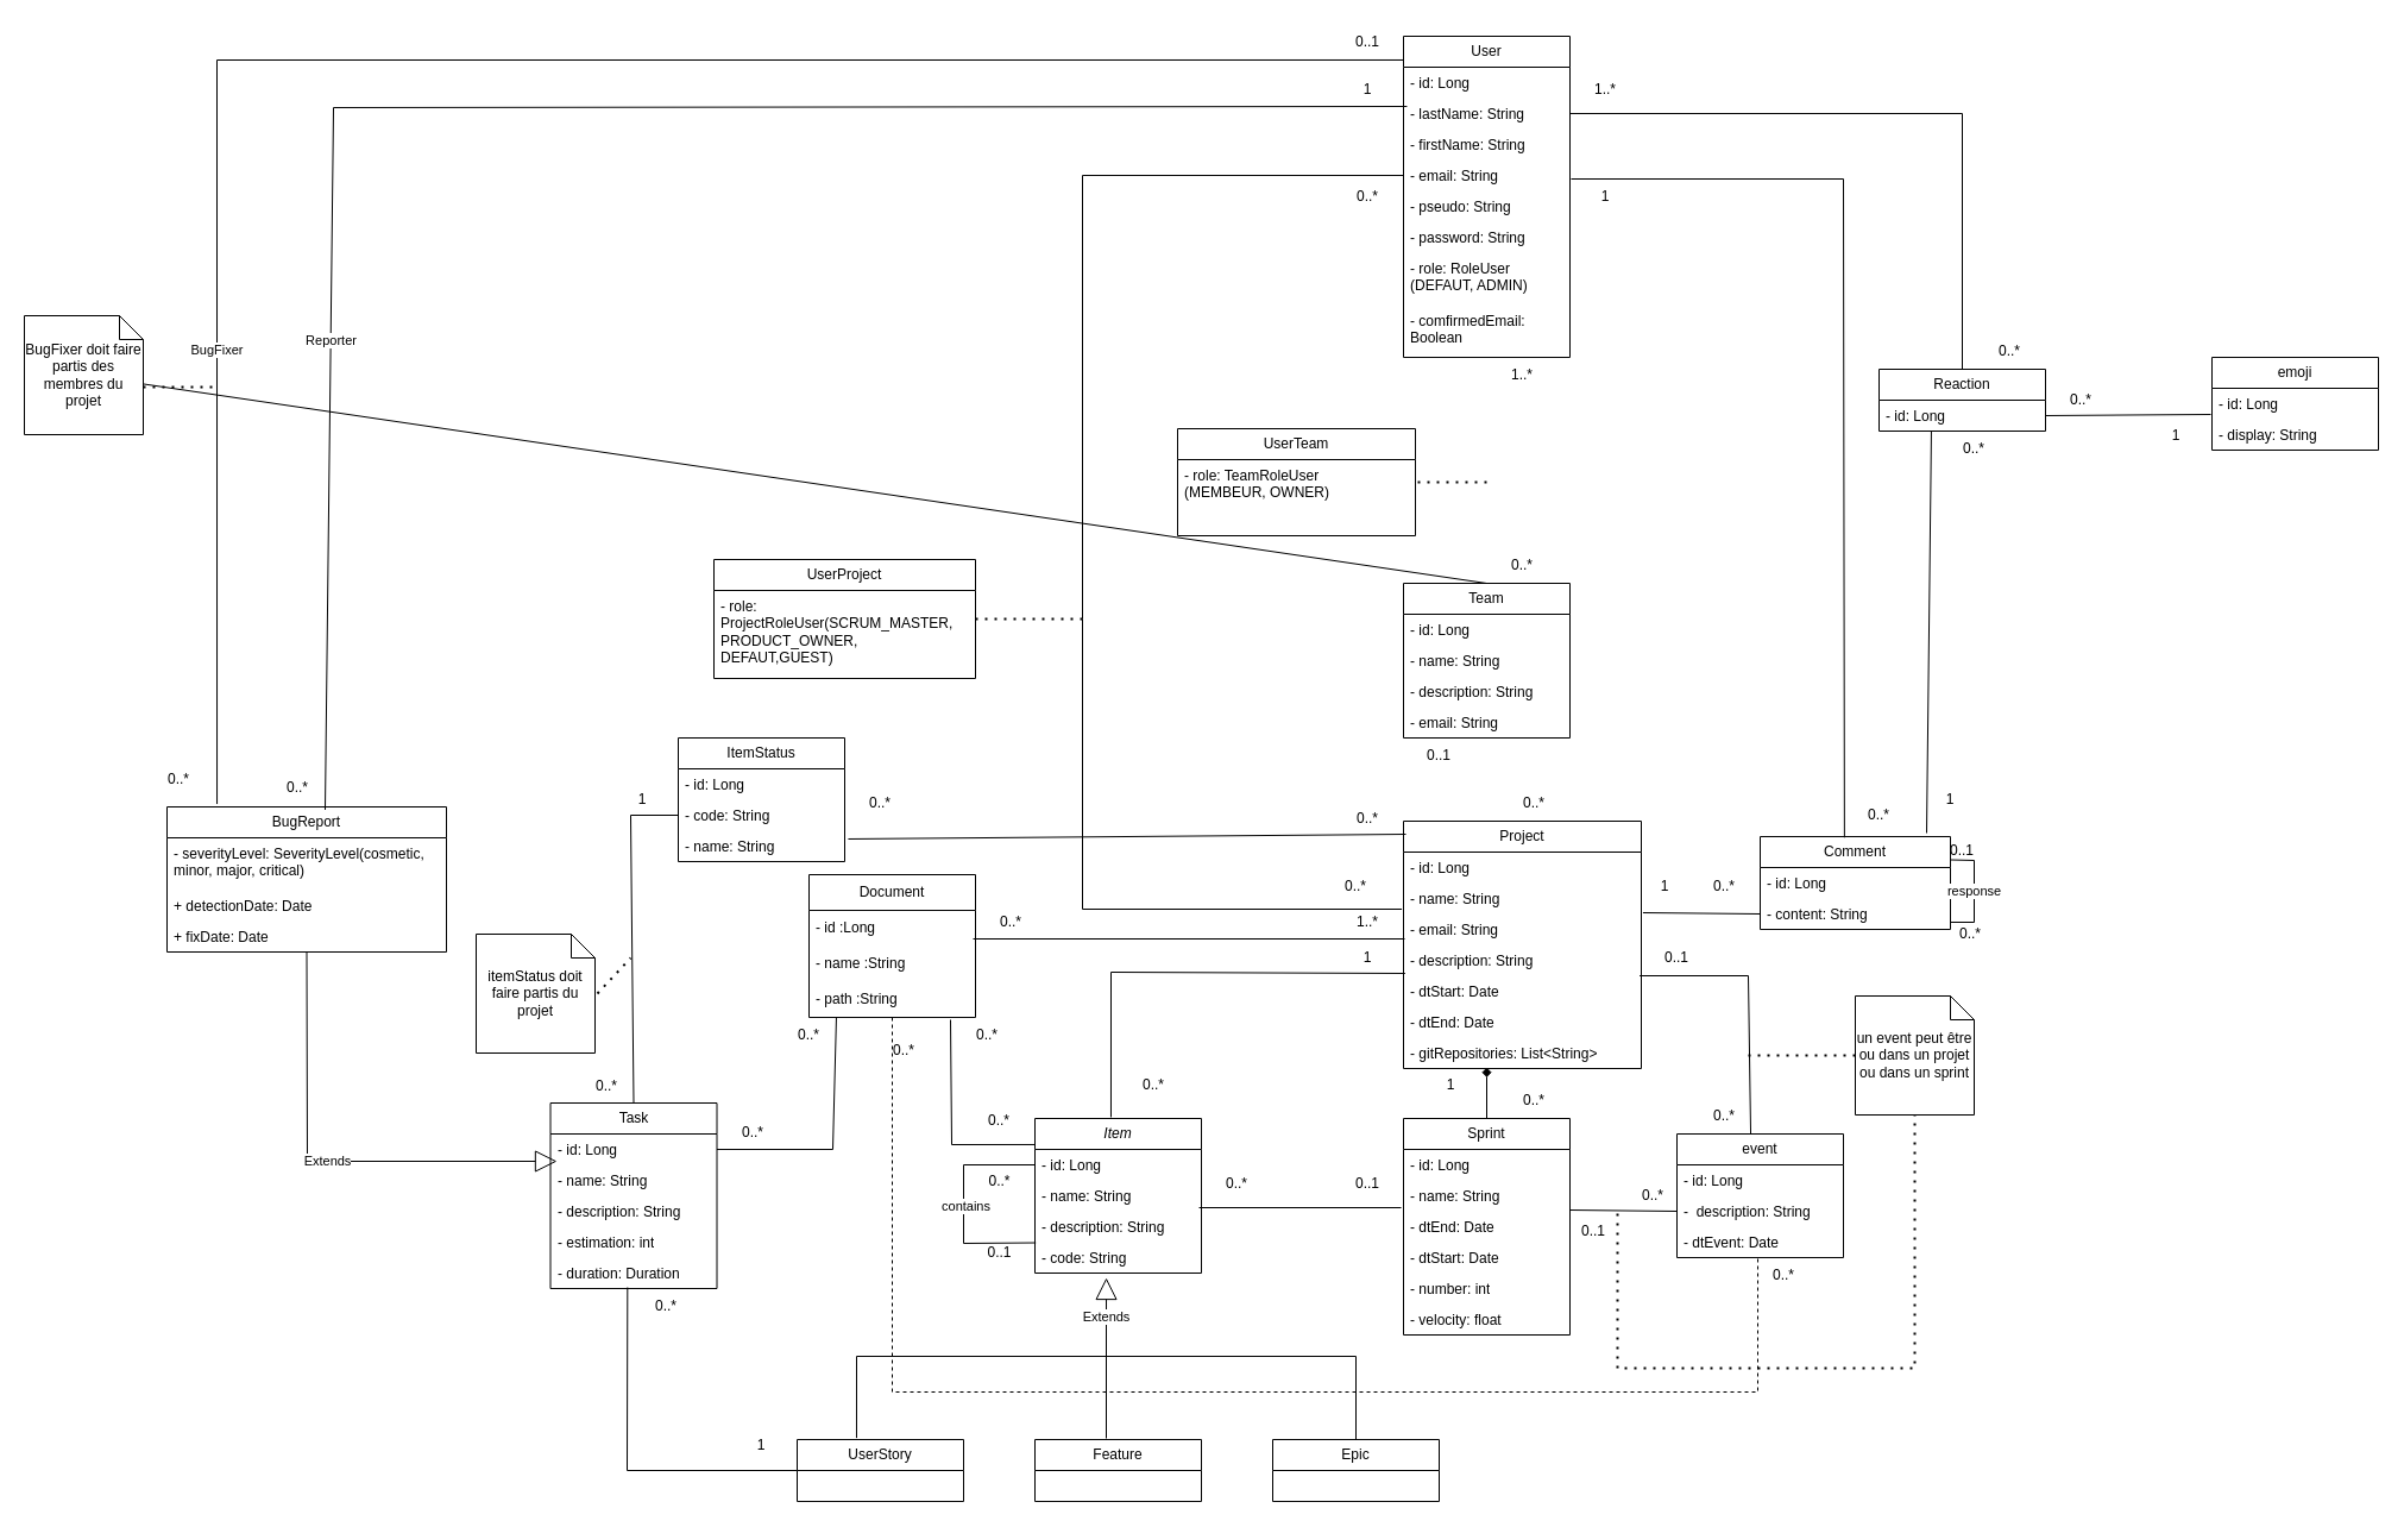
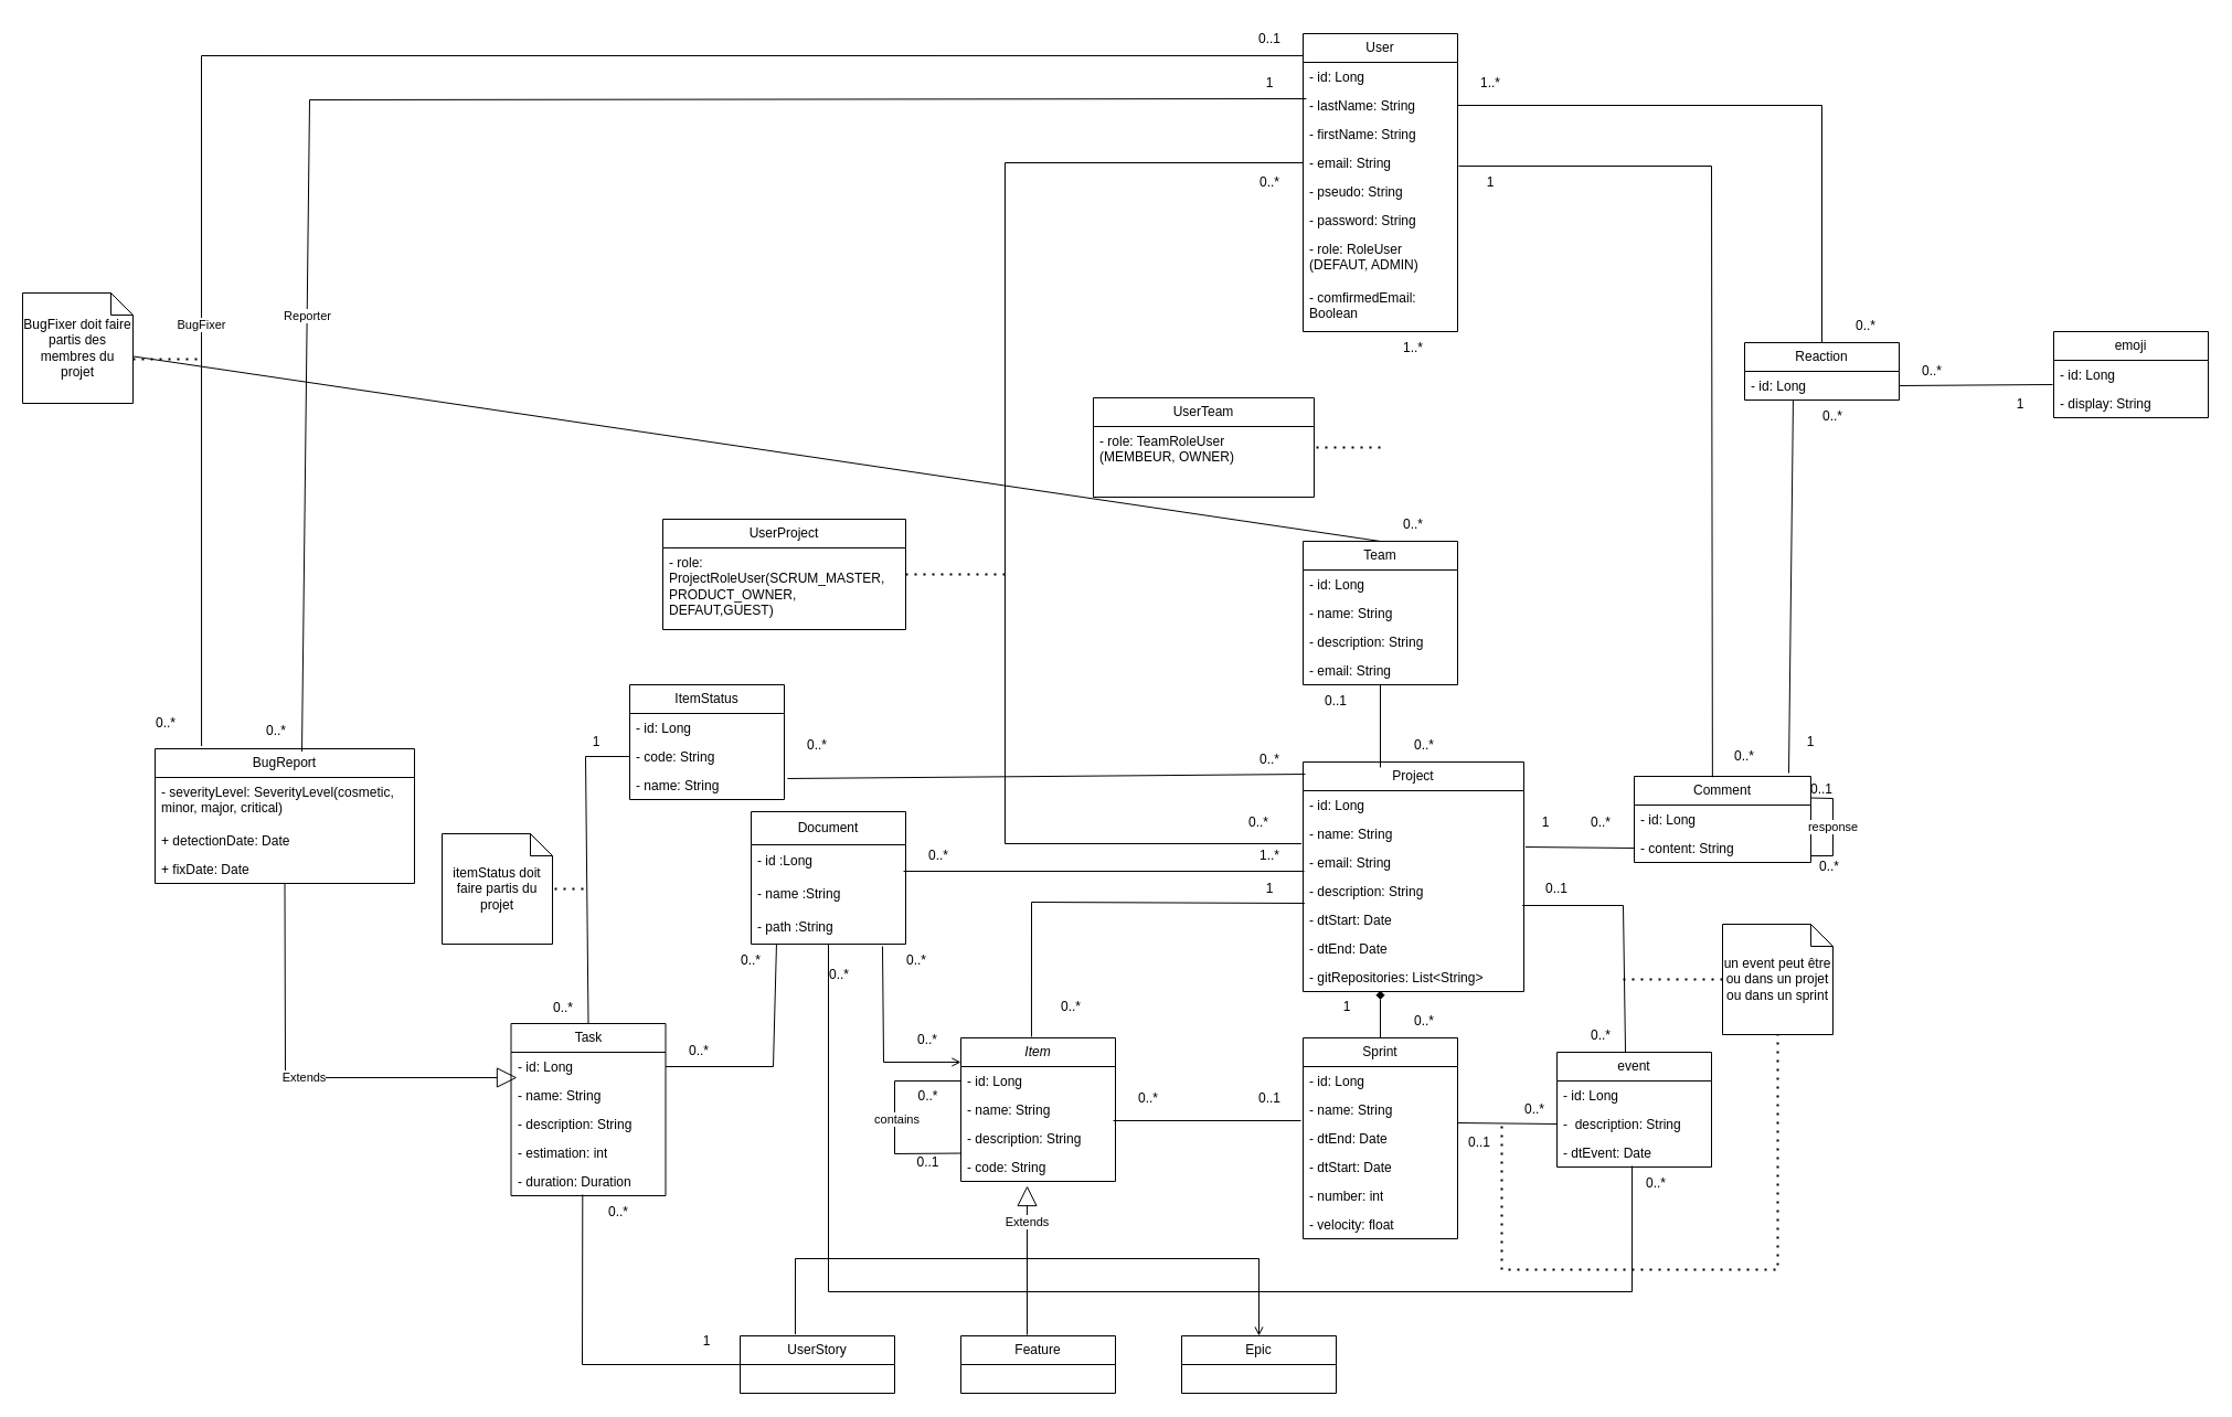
+ <mxCell id="57" value="" style="endArrow=none;html=1;rounded=0;entryX=0.5;entryY=1;entryDx=0;entryDy=0;exitX=0.35;exitY=0.024;exitDx=0;exitDy=0;exitPerimeter=0;" parent="1" source="11" target="23" edge="1"><mxGeometry width="50" height="50" relative="1" as="geometry"><mxPoint x="1120" y="690" as="sourcePoint" /><mxPoint x="1170" y="640" as="targetPoint" /></mxGeometry></mxCell>
- <mxCell id="143" value="itemStatus doit faire partis du projet" style="shape=note;size=20;whiteSpace=wrap;html=1;" vertex="1" parent="1"><mxGeometry x="400" y="785" width="100" height="100" as="geometry" /></mxCell>
+ <mxCell id="143" value="itemStatus doit faire partis du projet" style="shape=note;size=20;whiteSpace=wrap;html=1;" vertex="1" parent="1"><mxGeometry x="400" y="755" width="100" height="100" as="geometry" /></mxCell>
- <mxCell id="98" value="" style="endArrow=none;html=1;rounded=0;exitX=0.85;exitY=1.067;exitDx=0;exitDy=0;exitPerimeter=0;entryX=0;entryY=0.169;entryDx=0;entryDy=0;entryPerimeter=0;" parent="1" source="96" target="35" edge="1"><mxGeometry width="50" height="50" relative="1" as="geometry"><mxPoint x="1120" y="770" as="sourcePoint" /><mxPoint x="1170" y="720" as="targetPoint" /><Array as="points"><mxPoint x="800" y="962" /></Array></mxGeometry></mxCell>
+ <mxCell id="98" value="" style="endArrow=open;html=1;rounded=0;exitX=0.85;exitY=1.067;exitDx=0;exitDy=0;exitPerimeter=0;entryX=0;entryY=0.169;entryDx=0;entryDy=0;entryPerimeter=0;" parent="1" source="96" target="35" edge="1"><mxGeometry width="50" height="50" relative="1" as="geometry"><mxPoint x="1120" y="770" as="sourcePoint" /><mxPoint x="1170" y="720" as="targetPoint" /><Array as="points"><mxPoint x="800" y="962" /></Array></mxGeometry></mxCell>
- <mxCell id="150" value="" style="endArrow=none;html=1;rounded=0;exitX=0.5;exitY=1;exitDx=0;exitDy=0;entryX=0.486;entryY=0.962;entryDx=0;entryDy=0;entryPerimeter=0;dashed=1;" edge="1" parent="1" source="93" target="86"><mxGeometry width="50" height="50" relative="1" as="geometry"><mxPoint x="910" y="820" as="sourcePoint" /><mxPoint x="750" y="1170" as="targetPoint" /><Array as="points"><mxPoint x="750" y="1170" /><mxPoint x="1478" y="1170" /></Array></mxGeometry></mxCell>
+ <mxCell id="150" value="" style="endArrow=none;html=1;rounded=0;exitX=0.5;exitY=1;exitDx=0;exitDy=0;entryX=0.486;entryY=0.962;entryDx=0;entryDy=0;entryPerimeter=0;" edge="1" parent="1" source="93" target="86"><mxGeometry width="50" height="50" relative="1" as="geometry"><mxPoint x="910" y="820" as="sourcePoint" /><mxPoint x="750" y="1170" as="targetPoint" /><Array as="points"><mxPoint x="750" y="1170" /><mxPoint x="1478" y="1170" /></Array></mxGeometry></mxCell>
- <mxCell id="156" value="" style="endArrow=none;html=1;rounded=0;entryX=0.5;entryY=0;entryDx=0;entryDy=0;exitX=0.357;exitY=-0.026;exitDx=0;exitDy=0;exitPerimeter=0;" edge="1" parent="1" source="153" target="155"><mxGeometry width="50" height="50" relative="1" as="geometry"><mxPoint x="970" y="910" as="sourcePoint" /><mxPoint x="1020" y="860" as="targetPoint" /><Array as="points"><mxPoint x="720" y="1140" /><mxPoint x="1140" y="1140" /></Array></mxGeometry></mxCell>
+ <mxCell id="156" value="" style="endArrow=open;html=1;rounded=0;entryX=0.5;entryY=0;entryDx=0;entryDy=0;exitX=0.357;exitY=-0.026;exitDx=0;exitDy=0;exitPerimeter=0;" edge="1" parent="1" source="153" target="155"><mxGeometry width="50" height="50" relative="1" as="geometry"><mxPoint x="970" y="910" as="sourcePoint" /><mxPoint x="1020" y="860" as="targetPoint" /><Array as="points"><mxPoint x="720" y="1140" /><mxPoint x="1140" y="1140" /></Array></mxGeometry></mxCell>
